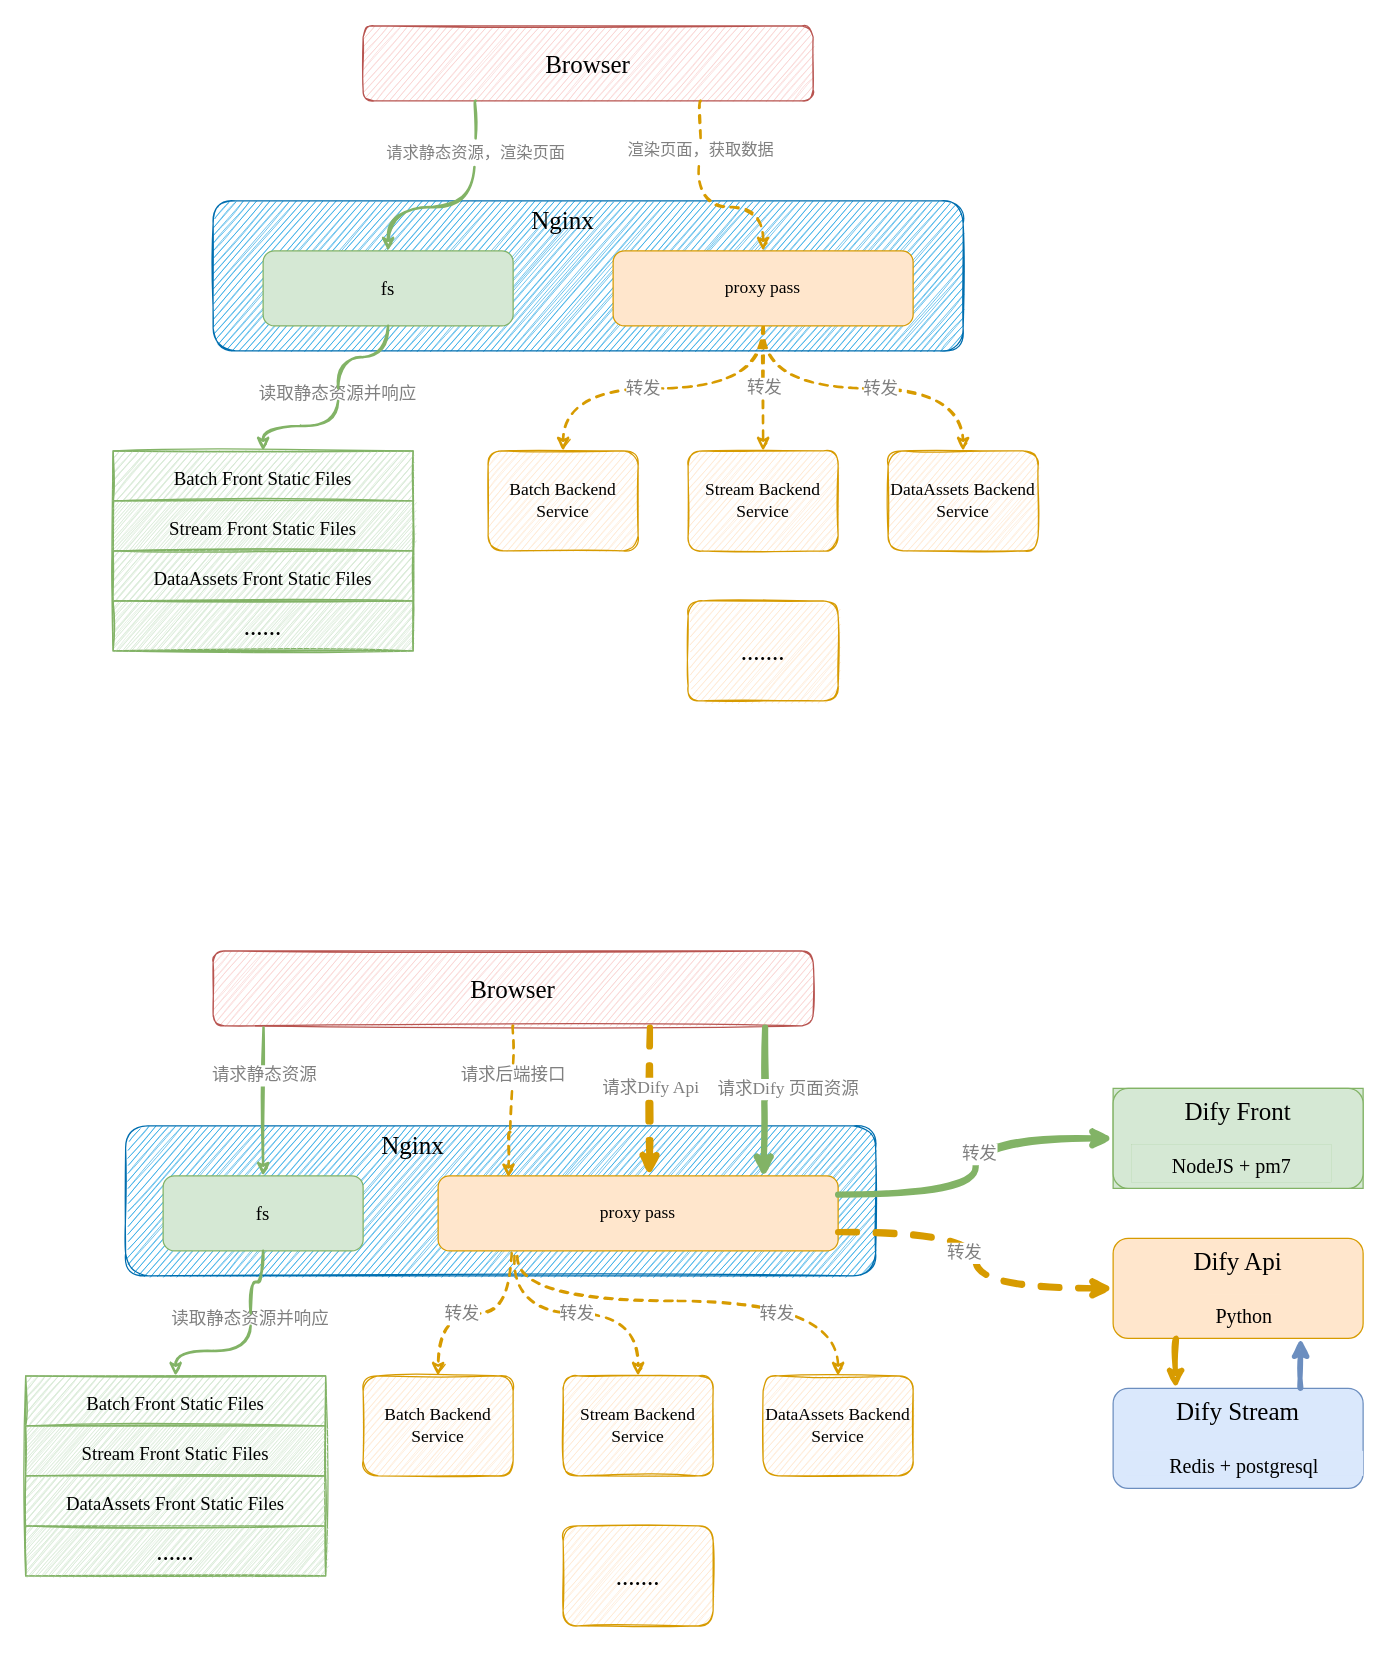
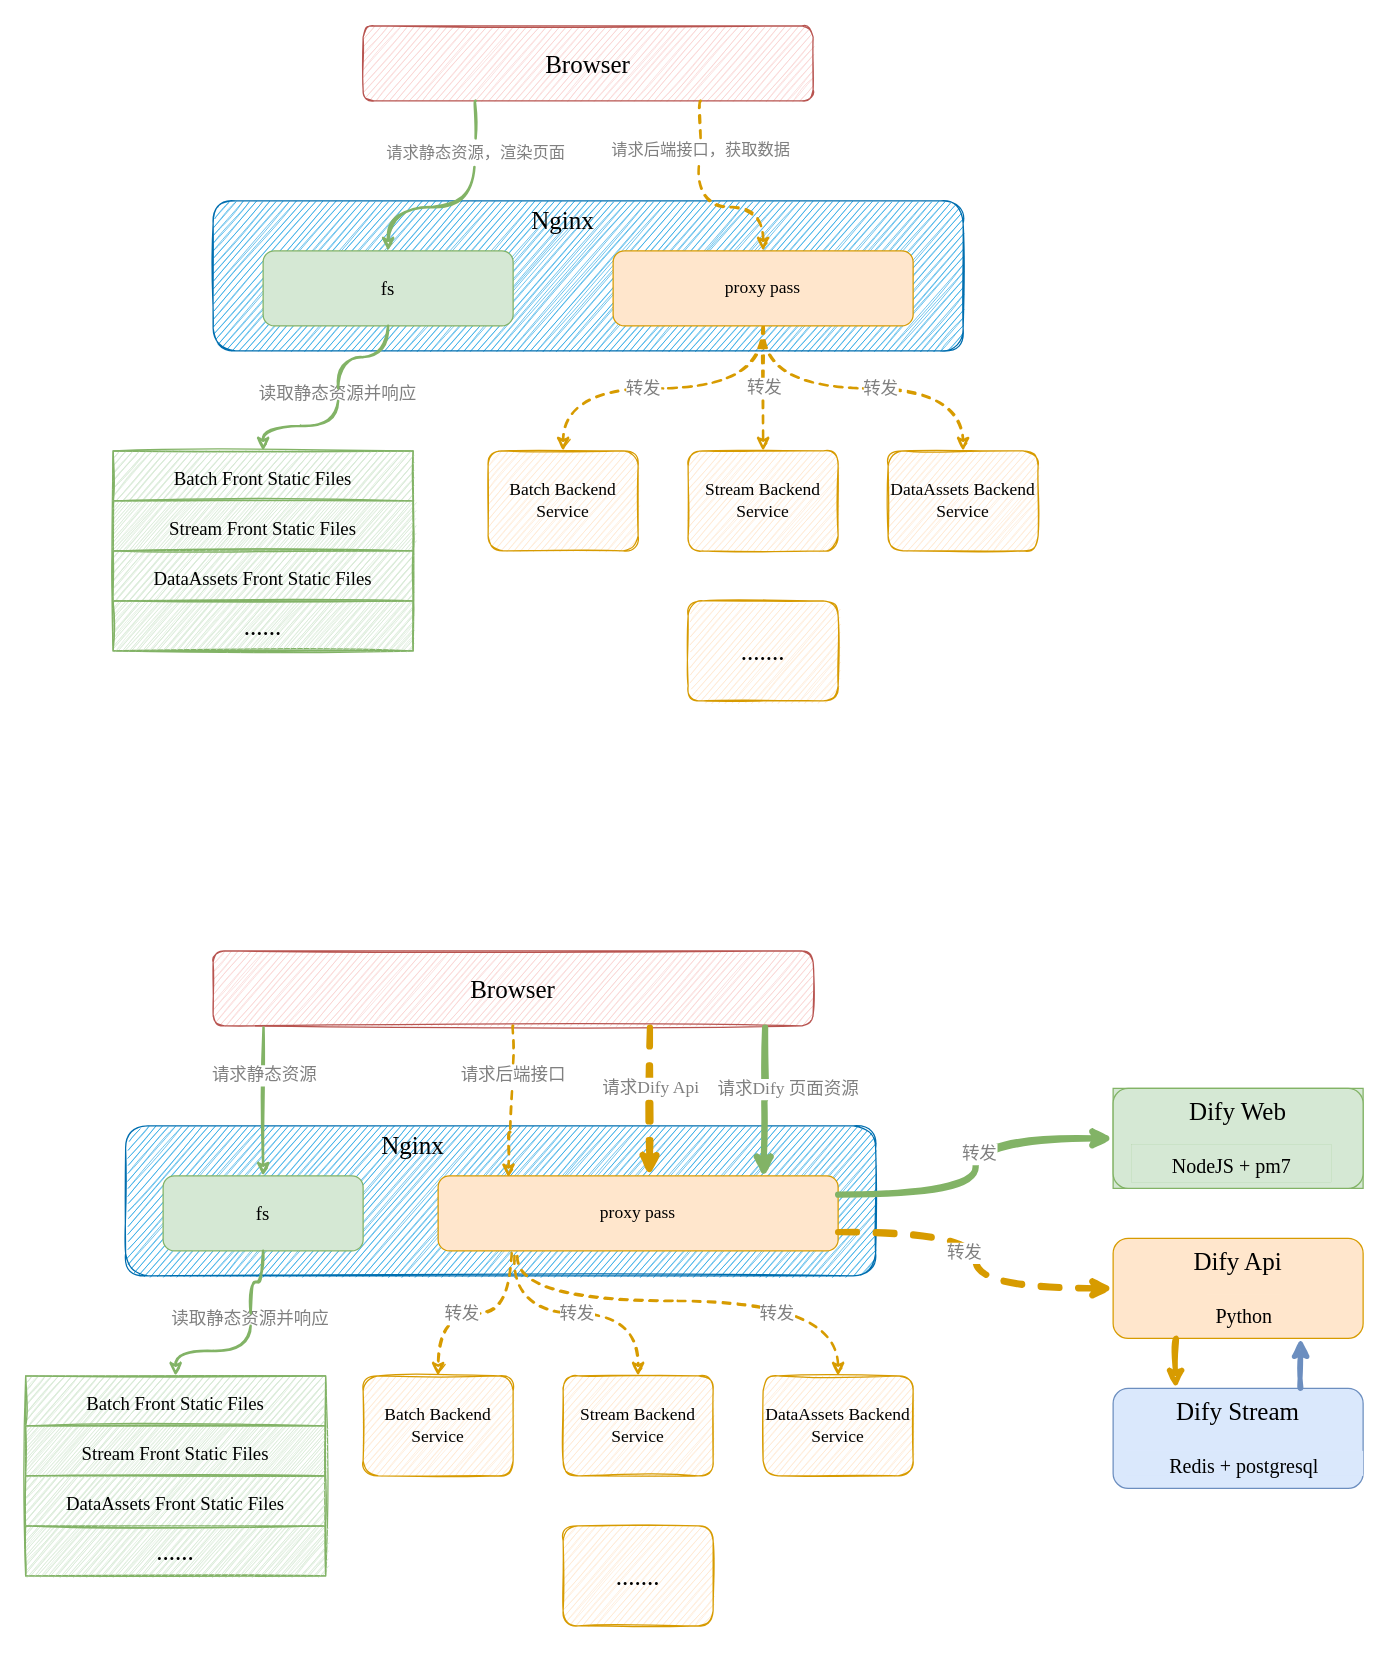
- <mxCell id="29" value="&lt;span style=&quot;font-size: 13px&quot;&gt;渲染页面，获取数据&lt;/span&gt;" style="text;html=1;align=center;verticalAlign=middle;resizable=0;points=[];autosize=1;strokeColor=none;fillColor=none;fontSize=14;fontFamily=Comic Sans MS;fontColor=#808080;" parent="1" vertex="1"><mxGeometry x="480" y="110" width="160" height="20" as="geometry" /></mxCell>
+ <mxCell id="29" value="&lt;span style=&quot;font-size: 13px&quot;&gt;请求后端接口，获取数据&lt;/span&gt;" style="text;html=1;align=center;verticalAlign=middle;resizable=0;points=[];autosize=1;strokeColor=none;fillColor=none;fontSize=14;fontFamily=Comic Sans MS;fontColor=#808080;" parent="1" vertex="1"><mxGeometry x="480" y="110" width="160" height="20" as="geometry" /></mxCell>
- <mxCell id="68" value="Dify Front" style="rounded=1;whiteSpace=wrap;html=1;glass=0;sketch=0;fontFamily=Comic Sans MS;fontSize=20;strokeColor=#82b366;fillColor=#d5e8d4;verticalAlign=top;" parent="67" vertex="1"><mxGeometry width="200" height="80" as="geometry" /></mxCell>
+ <mxCell id="68" value="Dify Web" style="rounded=1;whiteSpace=wrap;html=1;glass=0;sketch=0;fontFamily=Comic Sans MS;fontSize=20;strokeColor=#82b366;fillColor=#d5e8d4;verticalAlign=top;" parent="67" vertex="1"><mxGeometry width="200" height="80" as="geometry" /></mxCell>
